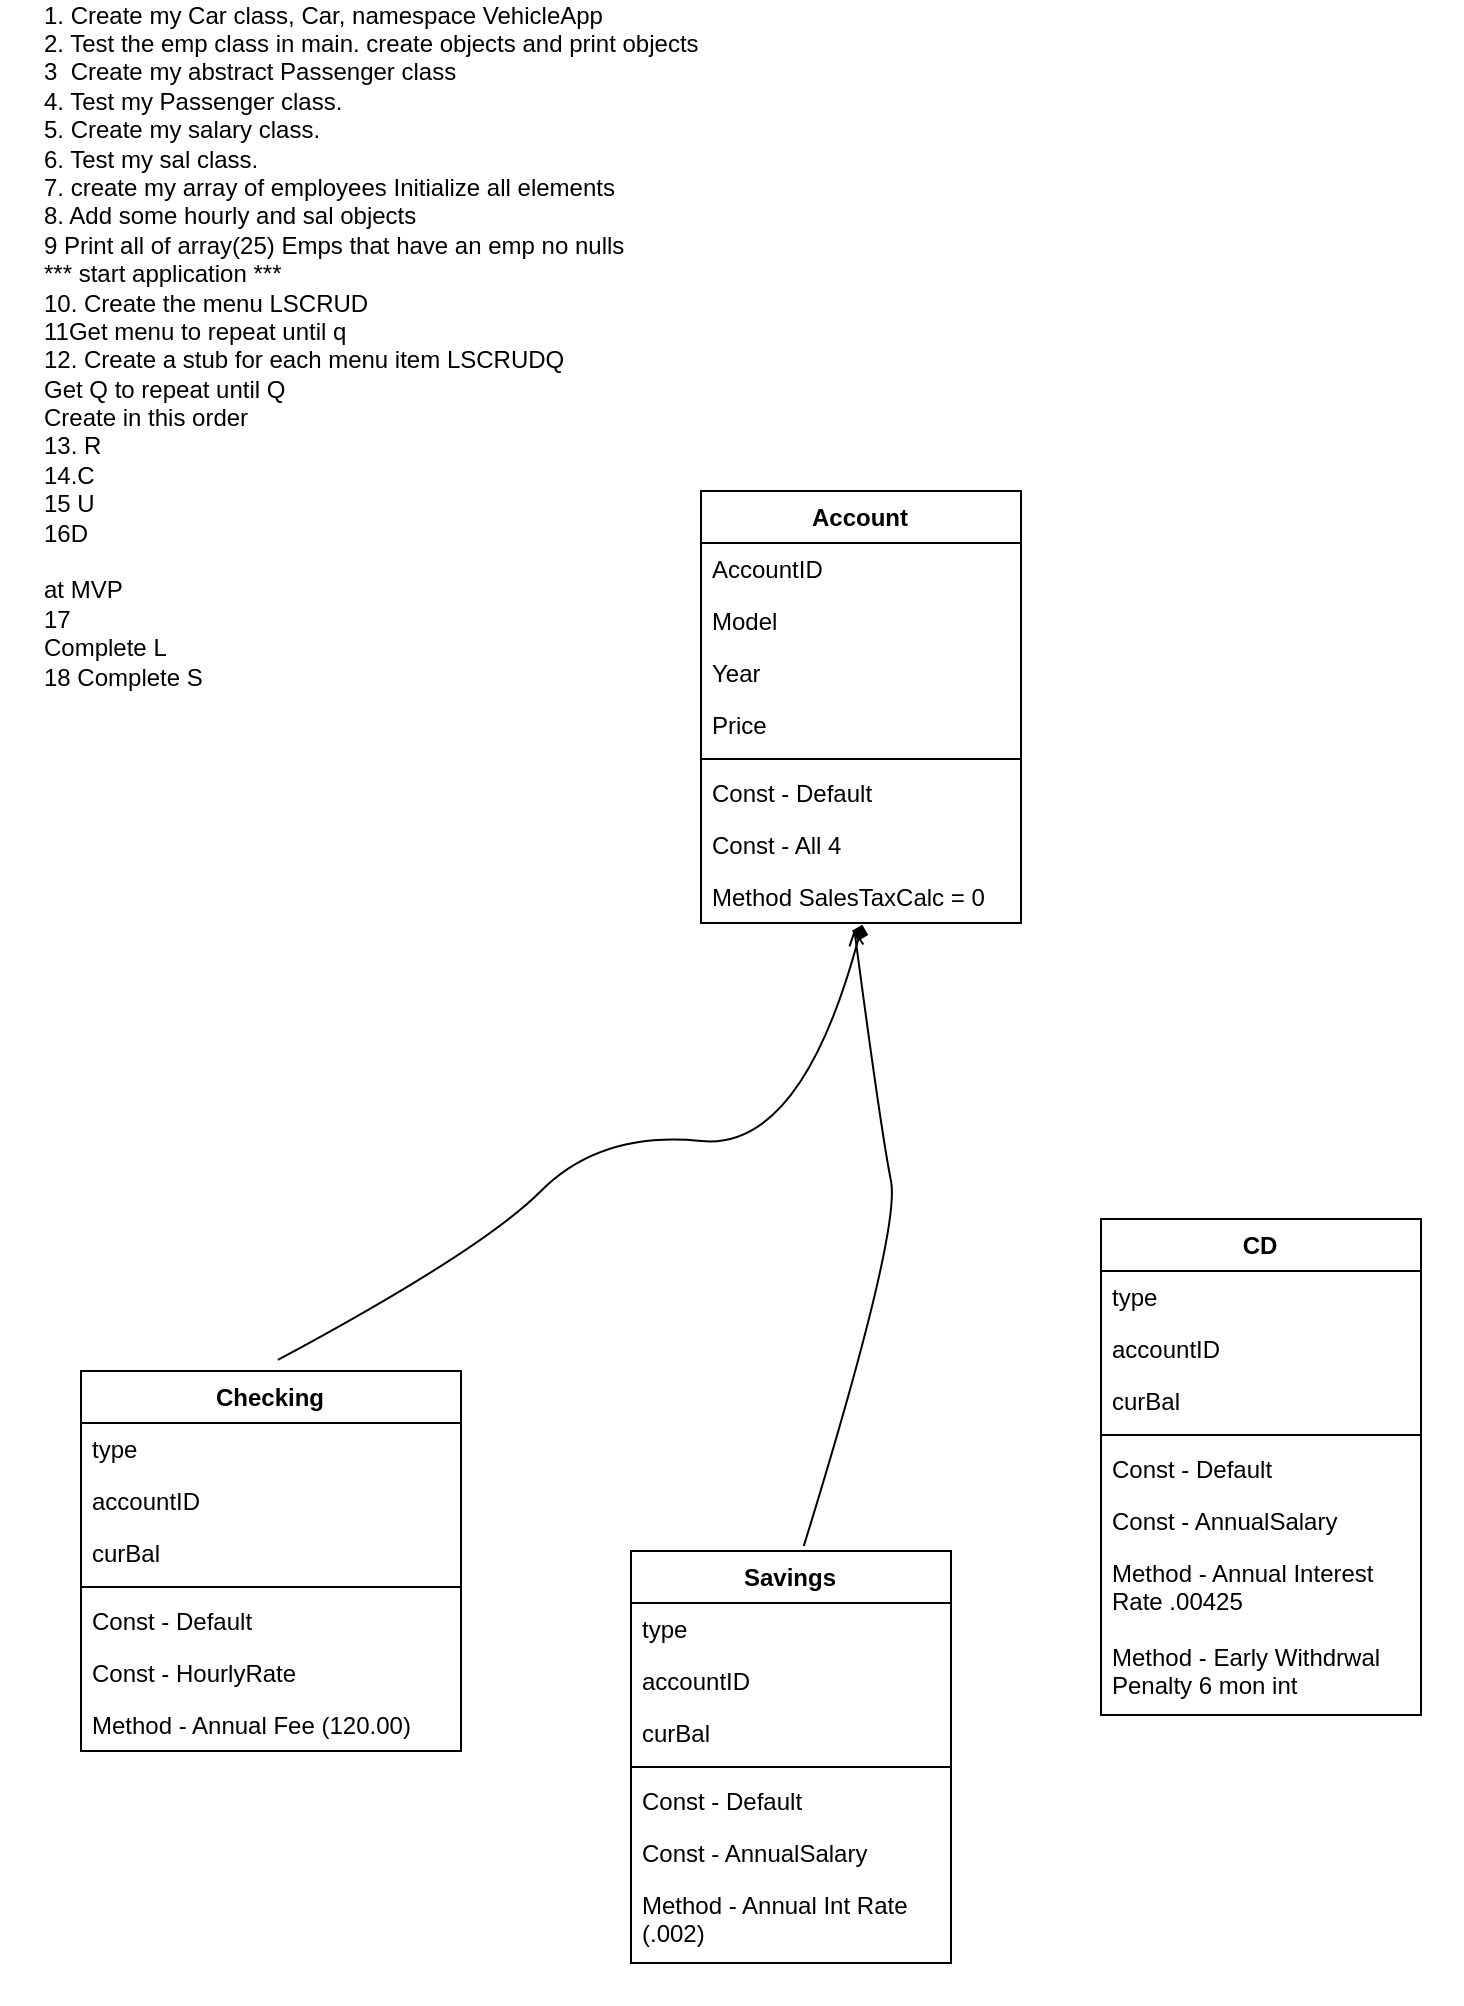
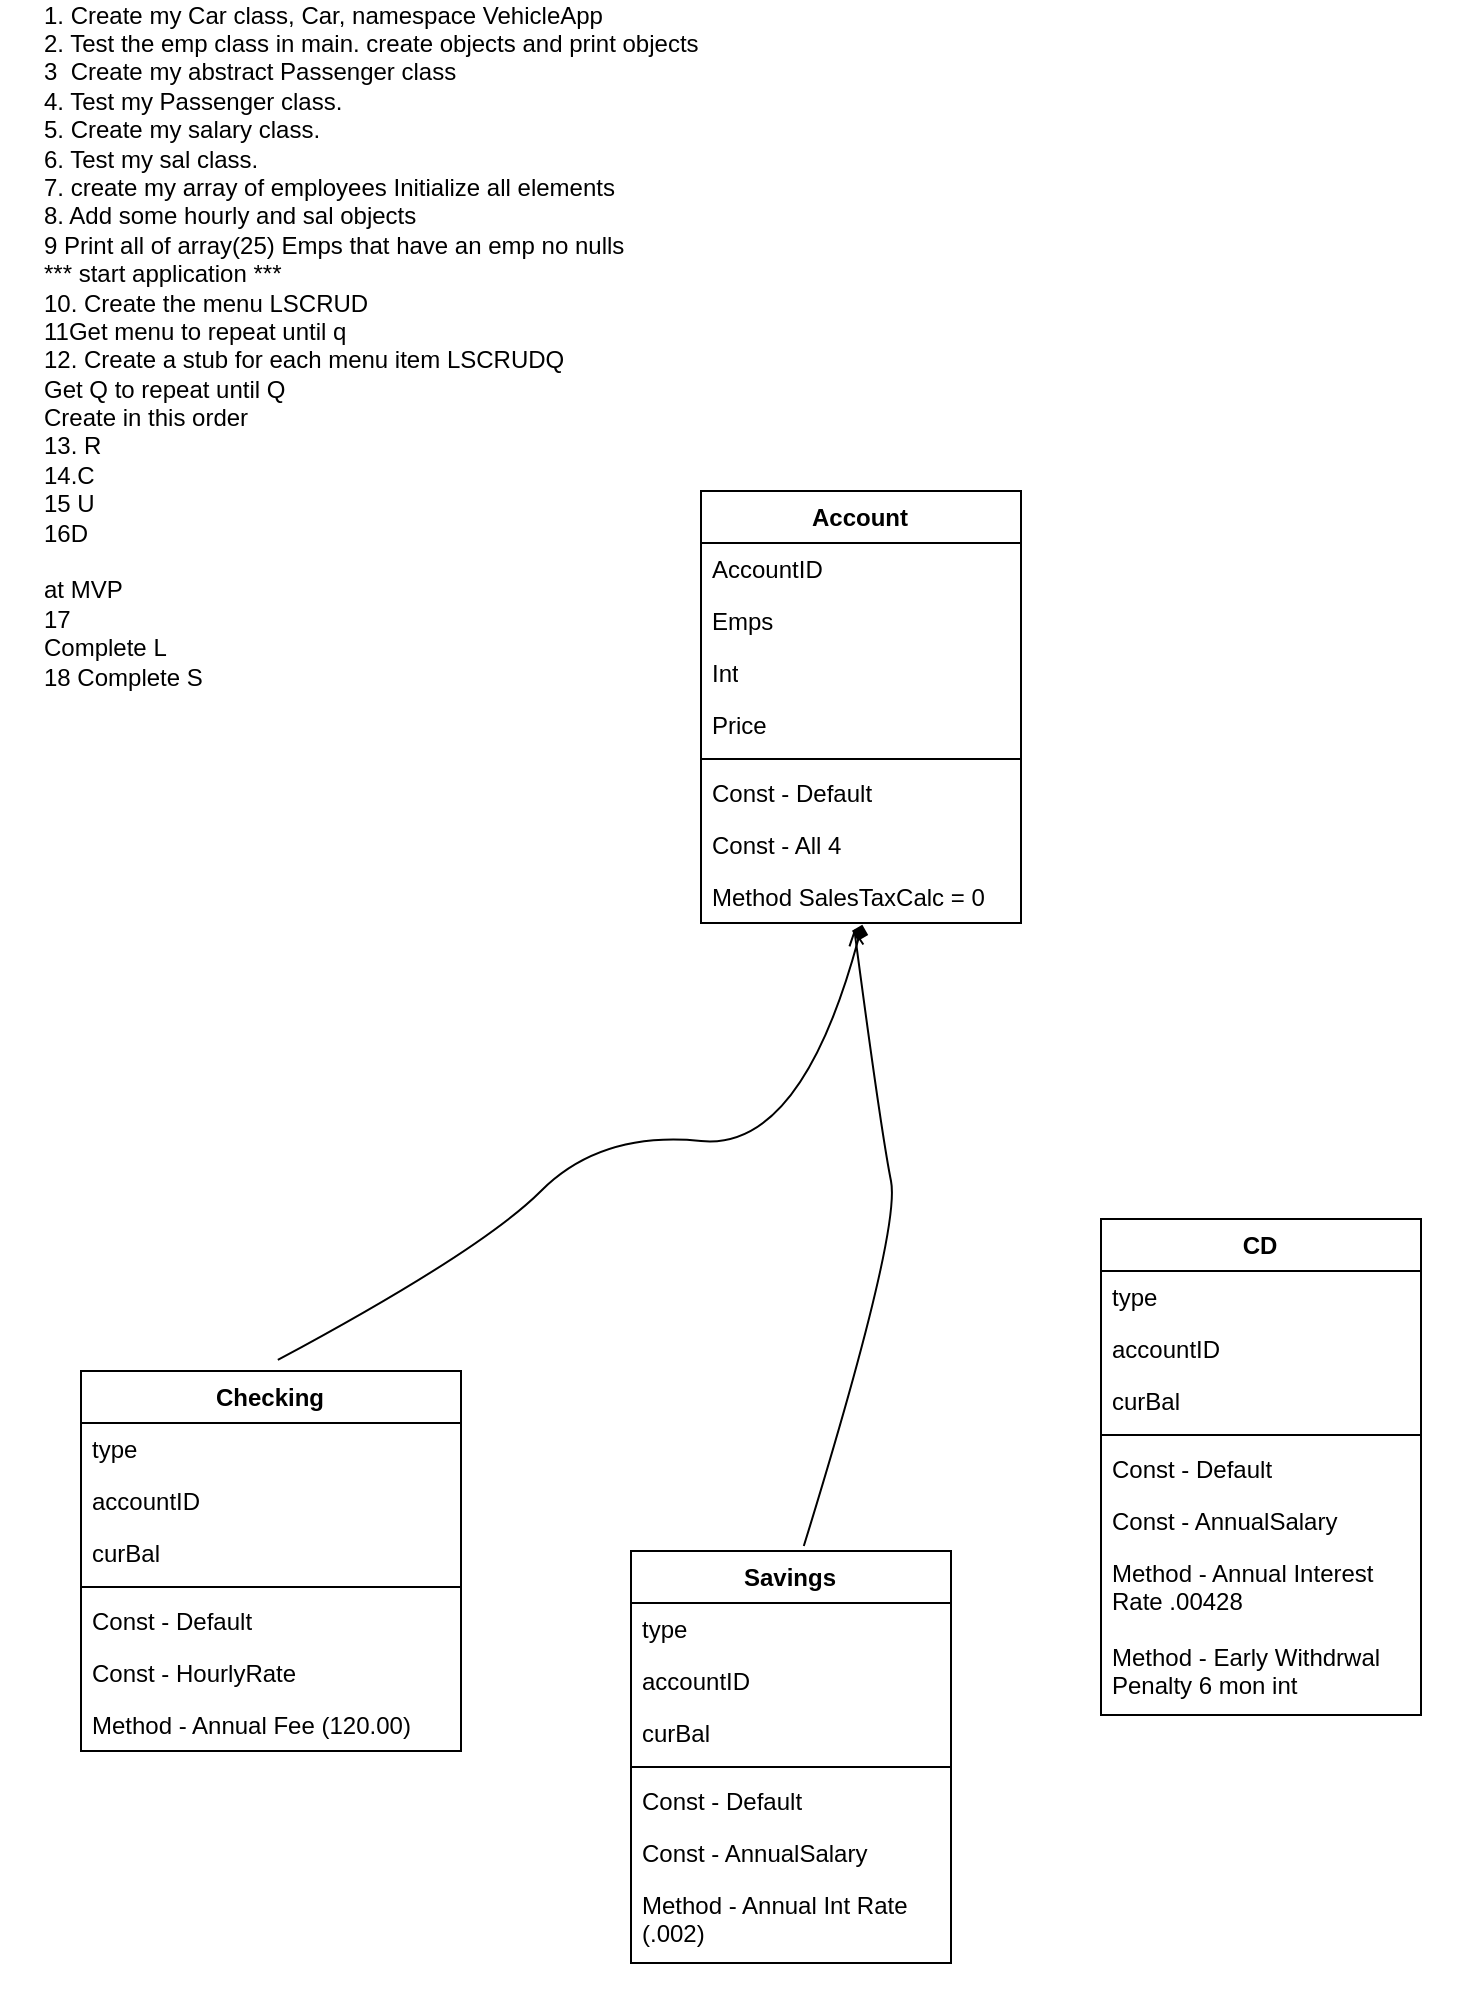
- <mxCell id="4" value="Model" style="text;strokeColor=none;fillColor=none;align=left;verticalAlign=top;spacingLeft=4;spacingRight=4;overflow=hidden;rotatable=0;points=[[0,0.5],[1,0.5]];portConstraint=eastwest;whiteSpace=wrap;html=1;" parent="2" vertex="1"><mxGeometry y="52" width="160" height="26" as="geometry" /></mxCell>
+ <mxCell id="4" value="Emps" style="text;strokeColor=none;fillColor=none;align=left;verticalAlign=top;spacingLeft=4;spacingRight=4;overflow=hidden;rotatable=0;points=[[0,0.5],[1,0.5]];portConstraint=eastwest;whiteSpace=wrap;html=1;" parent="2" vertex="1"><mxGeometry y="52" width="160" height="26" as="geometry" /></mxCell>
- <mxCell id="5" value="Year" style="text;strokeColor=none;fillColor=none;align=left;verticalAlign=top;spacingLeft=4;spacingRight=4;overflow=hidden;rotatable=0;points=[[0,0.5],[1,0.5]];portConstraint=eastwest;whiteSpace=wrap;html=1;" vertex="1" parent="2"><mxGeometry y="78" width="160" height="26" as="geometry" /></mxCell>
+ <mxCell id="5" value="Int" style="text;strokeColor=none;fillColor=none;align=left;verticalAlign=top;spacingLeft=4;spacingRight=4;overflow=hidden;rotatable=0;points=[[0,0.5],[1,0.5]];portConstraint=eastwest;whiteSpace=wrap;html=1;" vertex="1" parent="2"><mxGeometry y="78" width="160" height="26" as="geometry" /></mxCell>
- <mxCell id="37" value="Method - Annual Interest Rate .00425&lt;br&gt;" style="text;strokeColor=none;fillColor=none;align=left;verticalAlign=top;spacingLeft=4;spacingRight=4;overflow=hidden;rotatable=0;points=[[0,0.5],[1,0.5]];portConstraint=eastwest;whiteSpace=wrap;html=1;" vertex="1" parent="30"><mxGeometry y="164" width="160" height="42" as="geometry" /></mxCell>
+ <mxCell id="37" value="Method - Annual Interest Rate .00428&lt;br&gt;" style="text;strokeColor=none;fillColor=none;align=left;verticalAlign=top;spacingLeft=4;spacingRight=4;overflow=hidden;rotatable=0;points=[[0,0.5],[1,0.5]];portConstraint=eastwest;whiteSpace=wrap;html=1;" vertex="1" parent="30"><mxGeometry y="164" width="160" height="42" as="geometry" /></mxCell>
